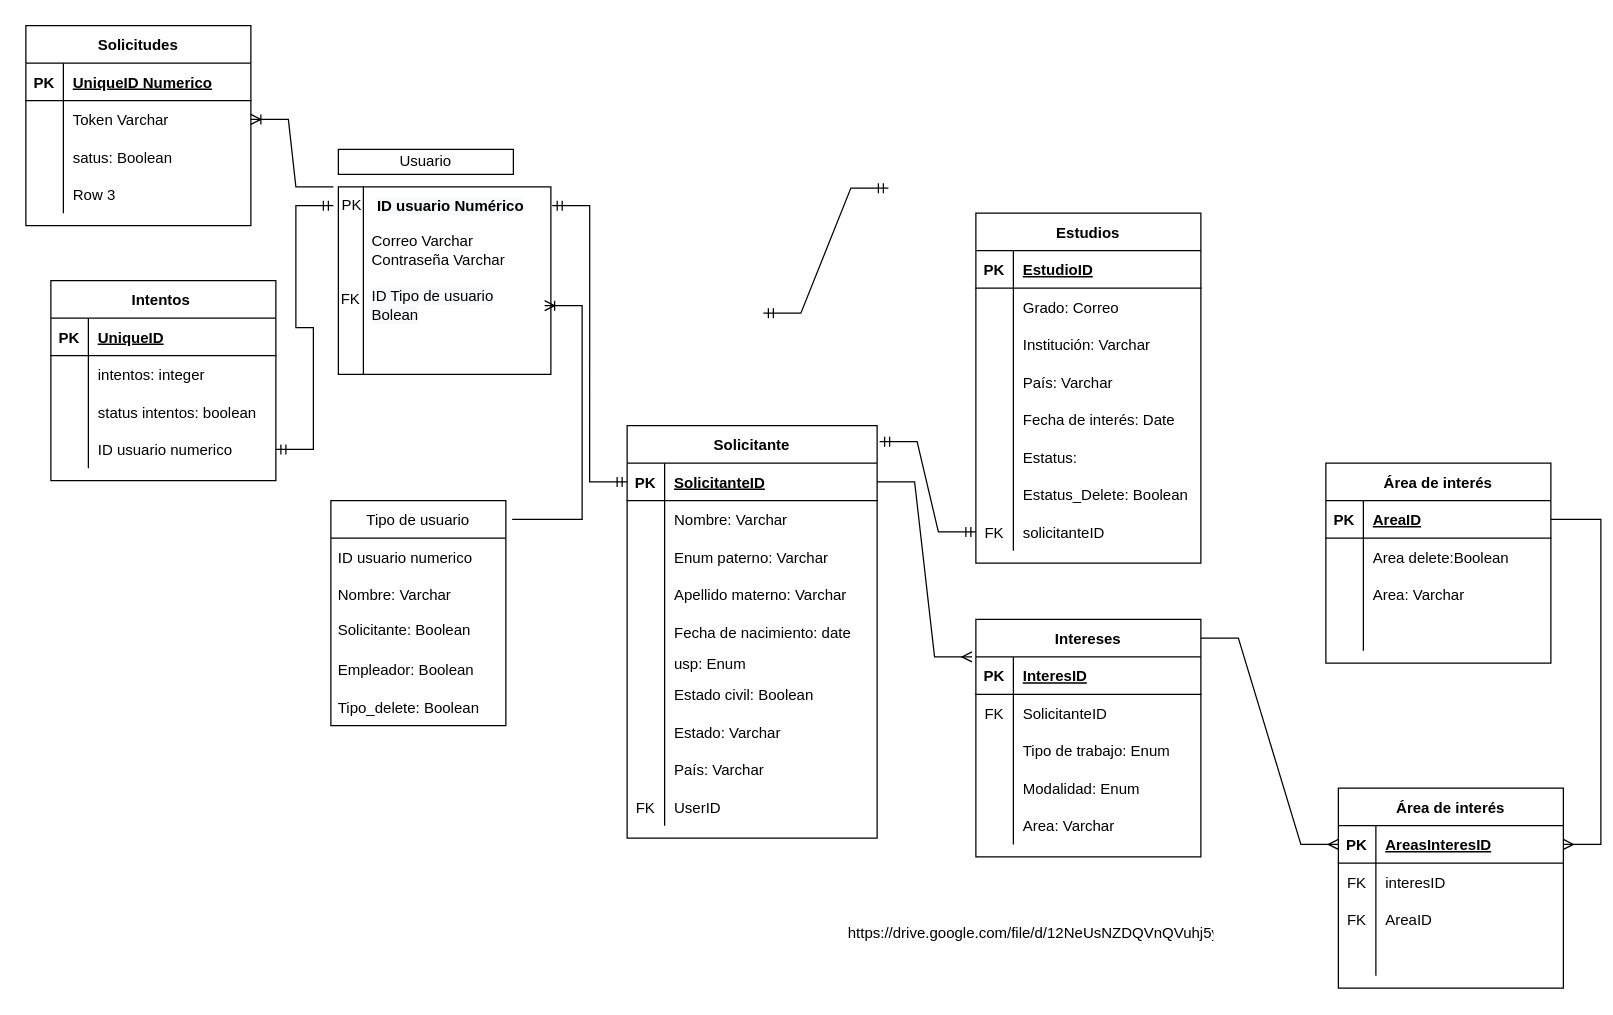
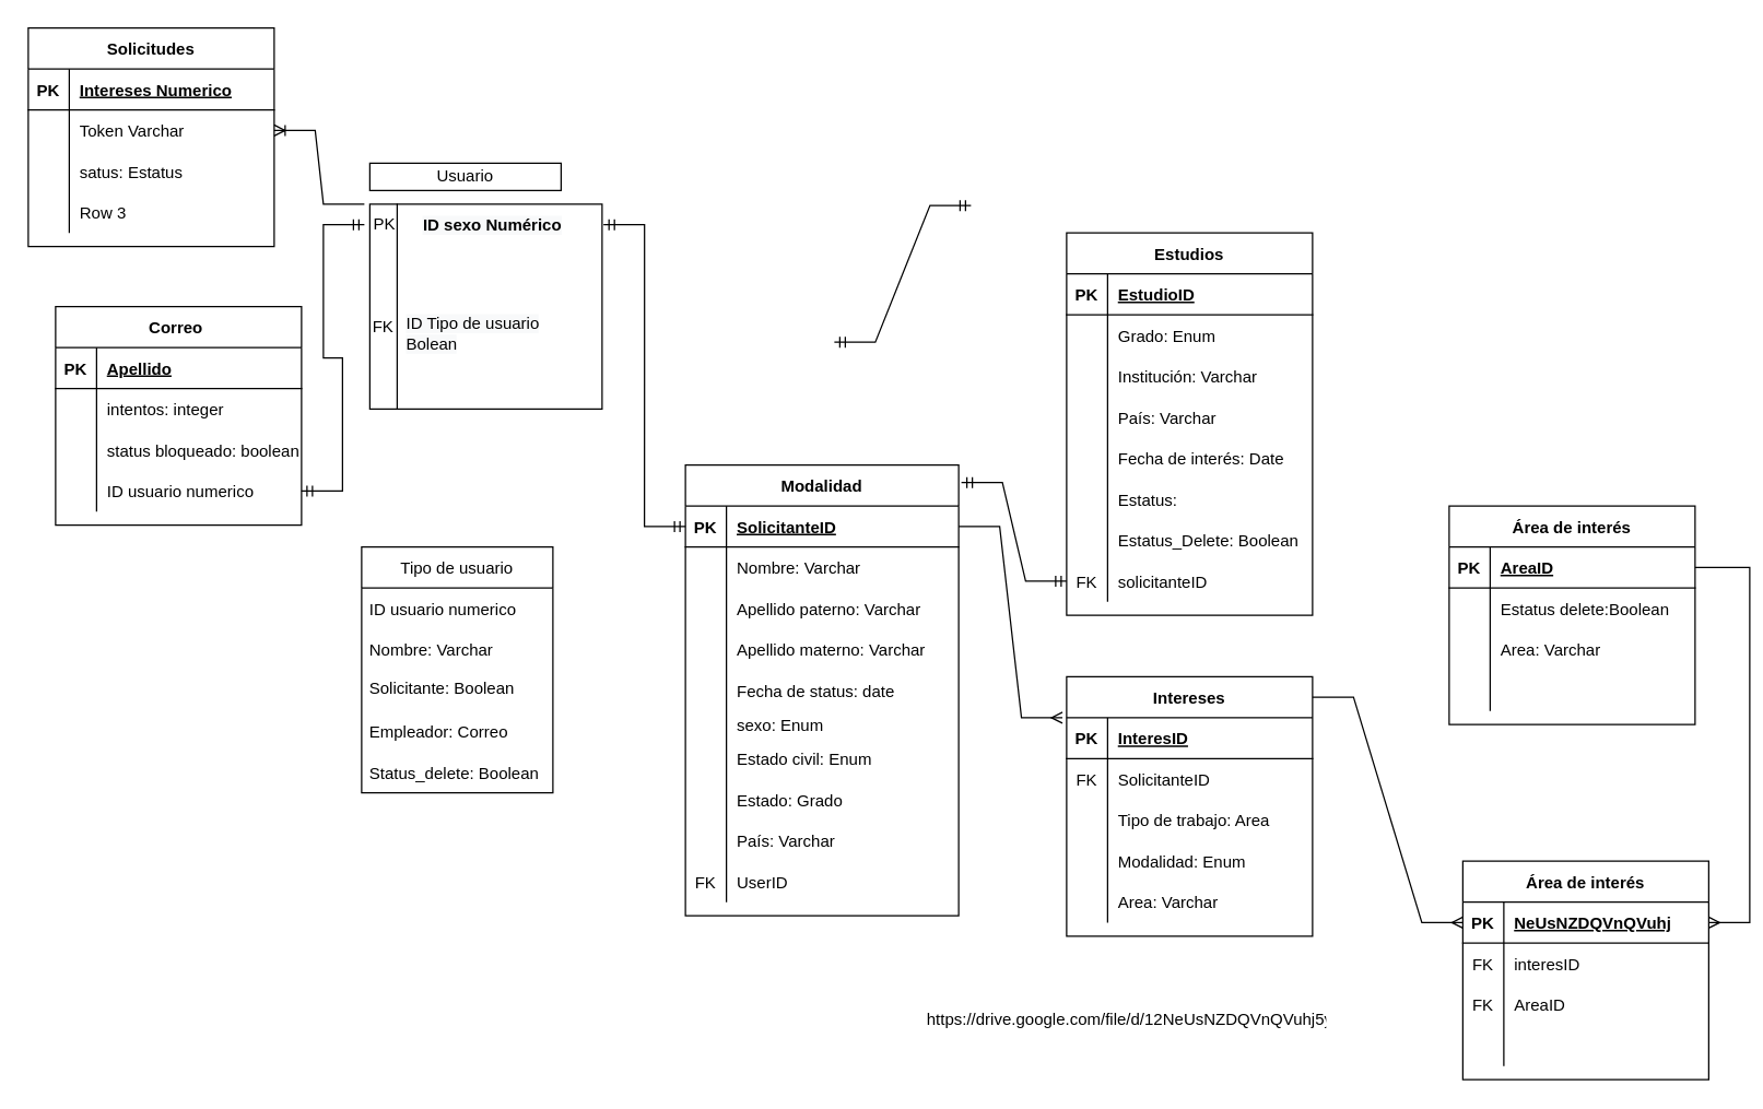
- <mxCell id="34" value="UniqueID Numerico" style="shape=partialRectangle;connectable=0;fillColor=none;top=0;left=0;bottom=0;right=0;align=left;spacingLeft=6;fontStyle=5;overflow=hidden;" vertex="1" parent="32"><mxGeometry x="30" width="150" height="30" as="geometry"><mxRectangle width="150" height="30" as="alternateBounds" /></mxGeometry></mxCell>
+ <mxCell id="34" value="Intereses Numerico" style="shape=partialRectangle;connectable=0;fillColor=none;top=0;left=0;bottom=0;right=0;align=left;spacingLeft=6;fontStyle=5;overflow=hidden;" vertex="1" parent="32"><mxGeometry x="30" width="150" height="30" as="geometry"><mxRectangle width="150" height="30" as="alternateBounds" /></mxGeometry></mxCell>
- <mxCell id="40" value="satus: Boolean" style="shape=partialRectangle;connectable=0;fillColor=none;top=0;left=0;bottom=0;right=0;align=left;spacingLeft=6;overflow=hidden;" vertex="1" parent="38"><mxGeometry x="30" width="150" height="30" as="geometry"><mxRectangle width="150" height="30" as="alternateBounds" /></mxGeometry></mxCell>
+ <mxCell id="40" value="satus: Estatus" style="shape=partialRectangle;connectable=0;fillColor=none;top=0;left=0;bottom=0;right=0;align=left;spacingLeft=6;overflow=hidden;" vertex="1" parent="38"><mxGeometry x="30" width="150" height="30" as="geometry"><mxRectangle width="150" height="30" as="alternateBounds" /></mxGeometry></mxCell>
- <mxCell id="7" value="&#10;&#10;&lt;b style=&quot;color: rgb(0, 0, 0); font-family: helvetica; font-size: 12px; font-style: normal; letter-spacing: normal; text-align: center; text-indent: 0px; text-transform: none; word-spacing: 0px; background-color: rgb(248, 249, 250);&quot;&gt;ID usuario Numérico&lt;/b&gt;&lt;br style=&quot;color: rgb(0, 0, 0); font-family: helvetica; font-size: 12px; font-style: normal; font-weight: 400; letter-spacing: normal; text-align: center; text-indent: 0px; text-transform: none; word-spacing: 0px; background-color: rgb(248, 249, 250);&quot;&gt;&#10;&#10;" style="text;html=1;strokeColor=none;fillColor=none;align=center;verticalAlign=middle;whiteSpace=wrap;rounded=0;" vertex="1" parent="1"><mxGeometry x="290" y="150" width="140" height="30" as="geometry" /></mxCell>
+ <mxCell id="7" value="&#10;&#10;&lt;b style=&quot;color: rgb(0, 0, 0); font-family: helvetica; font-size: 12px; font-style: normal; letter-spacing: normal; text-align: center; text-indent: 0px; text-transform: none; word-spacing: 0px; background-color: rgb(248, 249, 250);&quot;&gt;ID sexo Numérico&lt;/b&gt;&lt;br style=&quot;color: rgb(0, 0, 0); font-family: helvetica; font-size: 12px; font-style: normal; font-weight: 400; letter-spacing: normal; text-align: center; text-indent: 0px; text-transform: none; word-spacing: 0px; background-color: rgb(248, 249, 250);&quot;&gt;&#10;&#10;" style="text;html=1;strokeColor=none;fillColor=none;align=center;verticalAlign=middle;whiteSpace=wrap;rounded=0;" vertex="1" parent="1"><mxGeometry x="290" y="150" width="140" height="30" as="geometry" /></mxCell>
- <mxCell id="6" value="Correo Varchar&lt;br&gt;Contraseña Varchar&lt;br&gt;" style="text;html=1;strokeColor=none;fillColor=none;align=left;verticalAlign=middle;whiteSpace=wrap;rounded=0;" vertex="1" parent="1"><mxGeometry x="295" y="180" width="130" height="39" as="geometry" /></mxCell>
- <mxCell id="17" value="Intentos " style="shape=table;startSize=30;container=1;collapsible=1;childLayout=tableLayout;fixedRows=1;rowLines=0;fontStyle=1;align=center;resizeLast=1;" vertex="1" parent="1"><mxGeometry x="40" y="224" width="180" height="160" as="geometry" /></mxCell>
+ <mxCell id="17" value="Correo " style="shape=table;startSize=30;container=1;collapsible=1;childLayout=tableLayout;fixedRows=1;rowLines=0;fontStyle=1;align=center;resizeLast=1;" vertex="1" parent="1"><mxGeometry x="40" y="224" width="180" height="160" as="geometry" /></mxCell>
- <mxCell id="83" value="Grado: Correo" style="shape=partialRectangle;connectable=0;fillColor=none;top=0;left=0;bottom=0;right=0;align=left;spacingLeft=6;overflow=hidden;" vertex="1" parent="81"><mxGeometry x="30" width="150" height="30" as="geometry"><mxRectangle width="150" height="30" as="alternateBounds" /></mxGeometry></mxCell>
+ <mxCell id="83" value="Grado: Enum" style="shape=partialRectangle;connectable=0;fillColor=none;top=0;left=0;bottom=0;right=0;align=left;spacingLeft=6;overflow=hidden;" vertex="1" parent="81"><mxGeometry x="30" width="150" height="30" as="geometry"><mxRectangle width="150" height="30" as="alternateBounds" /></mxGeometry></mxCell>
- <mxCell id="20" value="UniqueID" style="shape=partialRectangle;connectable=0;fillColor=none;top=0;left=0;bottom=0;right=0;align=left;spacingLeft=6;fontStyle=5;overflow=hidden;" vertex="1" parent="18"><mxGeometry x="30" width="150" height="30" as="geometry"><mxRectangle width="150" height="30" as="alternateBounds" /></mxGeometry></mxCell>
+ <mxCell id="20" value="Apellido" style="shape=partialRectangle;connectable=0;fillColor=none;top=0;left=0;bottom=0;right=0;align=left;spacingLeft=6;fontStyle=5;overflow=hidden;" vertex="1" parent="18"><mxGeometry x="30" width="150" height="30" as="geometry"><mxRectangle width="150" height="30" as="alternateBounds" /></mxGeometry></mxCell>
- <mxCell id="26" value="status intentos: boolean" style="shape=partialRectangle;connectable=0;fillColor=none;top=0;left=0;bottom=0;right=0;align=left;spacingLeft=6;overflow=hidden;" vertex="1" parent="24"><mxGeometry x="30" width="150" height="30" as="geometry"><mxRectangle width="150" height="30" as="alternateBounds" /></mxGeometry></mxCell>
+ <mxCell id="26" value="status bloqueado: boolean" style="shape=partialRectangle;connectable=0;fillColor=none;top=0;left=0;bottom=0;right=0;align=left;spacingLeft=6;overflow=hidden;" vertex="1" parent="24"><mxGeometry x="30" width="150" height="30" as="geometry"><mxRectangle width="150" height="30" as="alternateBounds" /></mxGeometry></mxCell>
- <mxCell id="16" value="" style="edgeStyle=entityRelationEdgeStyle;fontSize=12;html=1;endArrow=ERoneToMany;rounded=0;exitX=1.036;exitY=0.083;exitDx=0;exitDy=0;startArrow=none;exitPerimeter=0;" edge="1" parent="1" source="10" target="9"><mxGeometry width="100" height="100" relative="1" as="geometry"><mxPoint x="520" y="164" as="sourcePoint" /><mxPoint x="520" y="240" as="targetPoint" /></mxGeometry></mxCell>
- <mxCell id="45" value="Solicitante" style="shape=table;startSize=30;container=1;collapsible=1;childLayout=tableLayout;fixedRows=1;rowLines=0;fontStyle=1;align=center;resizeLast=1;" vertex="1" parent="1"><mxGeometry x="501" y="340" width="200" height="330" as="geometry" /></mxCell>
+ <mxCell id="45" value="Modalidad" style="shape=table;startSize=30;container=1;collapsible=1;childLayout=tableLayout;fixedRows=1;rowLines=0;fontStyle=1;align=center;resizeLast=1;" vertex="1" parent="1"><mxGeometry x="501" y="340" width="200" height="330" as="geometry" /></mxCell>
- <mxCell id="54" value="Enum paterno: Varchar" style="shape=partialRectangle;connectable=0;fillColor=none;top=0;left=0;bottom=0;right=0;align=left;spacingLeft=6;overflow=hidden;" vertex="1" parent="52"><mxGeometry x="30" width="170" height="30" as="geometry"><mxRectangle width="170" height="30" as="alternateBounds" /></mxGeometry></mxCell>
+ <mxCell id="54" value="Apellido paterno: Varchar" style="shape=partialRectangle;connectable=0;fillColor=none;top=0;left=0;bottom=0;right=0;align=left;spacingLeft=6;overflow=hidden;" vertex="1" parent="52"><mxGeometry x="30" width="170" height="30" as="geometry"><mxRectangle width="170" height="30" as="alternateBounds" /></mxGeometry></mxCell>
- <mxCell id="126" value="Area delete:Boolean" style="shape=partialRectangle;connectable=0;fillColor=none;top=0;left=0;bottom=0;right=0;align=left;spacingLeft=6;overflow=hidden;" vertex="1" parent="124"><mxGeometry x="30" width="150" height="30" as="geometry"><mxRectangle width="150" height="30" as="alternateBounds" /></mxGeometry></mxCell>
+ <mxCell id="126" value="Estatus delete:Boolean" style="shape=partialRectangle;connectable=0;fillColor=none;top=0;left=0;bottom=0;right=0;align=left;spacingLeft=6;overflow=hidden;" vertex="1" parent="124"><mxGeometry x="30" width="150" height="30" as="geometry"><mxRectangle width="150" height="30" as="alternateBounds" /></mxGeometry></mxCell>
- <mxCell id="60" value="Fecha de nacimiento: date" style="shape=partialRectangle;connectable=0;fillColor=none;top=0;left=0;bottom=0;right=0;align=left;spacingLeft=6;overflow=hidden;" vertex="1" parent="58"><mxGeometry x="30" width="170" height="30" as="geometry"><mxRectangle width="170" height="30" as="alternateBounds" /></mxGeometry></mxCell>
+ <mxCell id="60" value="Fecha de status: date" style="shape=partialRectangle;connectable=0;fillColor=none;top=0;left=0;bottom=0;right=0;align=left;spacingLeft=6;overflow=hidden;" vertex="1" parent="58"><mxGeometry x="30" width="170" height="30" as="geometry"><mxRectangle width="170" height="30" as="alternateBounds" /></mxGeometry></mxCell>
- <mxCell id="63" value="usp: Enum" style="shape=partialRectangle;connectable=0;fillColor=none;top=0;left=0;bottom=0;right=0;align=left;spacingLeft=6;overflow=hidden;" vertex="1" parent="61"><mxGeometry x="30" width="170" height="20" as="geometry"><mxRectangle width="170" height="20" as="alternateBounds" /></mxGeometry></mxCell>
+ <mxCell id="63" value="sexo: Enum" style="shape=partialRectangle;connectable=0;fillColor=none;top=0;left=0;bottom=0;right=0;align=left;spacingLeft=6;overflow=hidden;" vertex="1" parent="61"><mxGeometry x="30" width="170" height="20" as="geometry"><mxRectangle width="170" height="20" as="alternateBounds" /></mxGeometry></mxCell>
- <mxCell id="14" value="Empleador: Boolean" style="text;strokeColor=none;fillColor=none;align=left;verticalAlign=middle;spacingLeft=4;spacingRight=4;overflow=hidden;points=[[0,0.5],[1,0.5]];portConstraint=eastwest;rotatable=0;" vertex="1" parent="10"><mxGeometry y="120" width="140" height="30" as="geometry" /></mxCell>
+ <mxCell id="14" value="Empleador: Correo" style="text;strokeColor=none;fillColor=none;align=left;verticalAlign=middle;spacingLeft=4;spacingRight=4;overflow=hidden;points=[[0,0.5],[1,0.5]];portConstraint=eastwest;rotatable=0;" vertex="1" parent="10"><mxGeometry y="120" width="140" height="30" as="geometry" /></mxCell>
- <mxCell id="66" value="Estado civil: Boolean" style="shape=partialRectangle;connectable=0;fillColor=none;top=0;left=0;bottom=0;right=0;align=left;spacingLeft=6;overflow=hidden;" vertex="1" parent="64"><mxGeometry x="30" width="170" height="30" as="geometry"><mxRectangle width="170" height="30" as="alternateBounds" /></mxGeometry></mxCell>
+ <mxCell id="66" value="Estado civil: Enum" style="shape=partialRectangle;connectable=0;fillColor=none;top=0;left=0;bottom=0;right=0;align=left;spacingLeft=6;overflow=hidden;" vertex="1" parent="64"><mxGeometry x="30" width="170" height="30" as="geometry"><mxRectangle width="170" height="30" as="alternateBounds" /></mxGeometry></mxCell>
- <mxCell id="15" value="Tipo_delete: Boolean" style="text;strokeColor=none;fillColor=none;align=left;verticalAlign=middle;spacingLeft=4;spacingRight=4;overflow=hidden;points=[[0,0.5],[1,0.5]];portConstraint=eastwest;rotatable=0;" vertex="1" parent="10"><mxGeometry y="150" width="140" height="30" as="geometry" /></mxCell>
+ <mxCell id="15" value="Status_delete: Boolean" style="text;strokeColor=none;fillColor=none;align=left;verticalAlign=middle;spacingLeft=4;spacingRight=4;overflow=hidden;points=[[0,0.5],[1,0.5]];portConstraint=eastwest;rotatable=0;" vertex="1" parent="10"><mxGeometry y="150" width="140" height="30" as="geometry" /></mxCell>
- <mxCell id="69" value="Estado: Varchar" style="shape=partialRectangle;connectable=0;fillColor=none;top=0;left=0;bottom=0;right=0;align=left;spacingLeft=6;overflow=hidden;" vertex="1" parent="67"><mxGeometry x="30" width="170" height="30" as="geometry"><mxRectangle width="170" height="30" as="alternateBounds" /></mxGeometry></mxCell>
+ <mxCell id="69" value="Estado: Grado" style="shape=partialRectangle;connectable=0;fillColor=none;top=0;left=0;bottom=0;right=0;align=left;spacingLeft=6;overflow=hidden;" vertex="1" parent="67"><mxGeometry x="30" width="170" height="30" as="geometry"><mxRectangle width="170" height="30" as="alternateBounds" /></mxGeometry></mxCell>
- <mxCell id="113" value="Tipo de trabajo: Enum" style="shape=partialRectangle;connectable=0;fillColor=none;top=0;left=0;bottom=0;right=0;align=left;spacingLeft=6;overflow=hidden;" vertex="1" parent="111"><mxGeometry x="30" width="150" height="30" as="geometry"><mxRectangle width="150" height="30" as="alternateBounds" /></mxGeometry></mxCell>
+ <mxCell id="113" value="Tipo de trabajo: Area" style="shape=partialRectangle;connectable=0;fillColor=none;top=0;left=0;bottom=0;right=0;align=left;spacingLeft=6;overflow=hidden;" vertex="1" parent="111"><mxGeometry x="30" width="150" height="30" as="geometry"><mxRectangle width="150" height="30" as="alternateBounds" /></mxGeometry></mxCell>
- <mxCell id="136" value="AreasInteresID" style="shape=partialRectangle;connectable=0;fillColor=none;top=0;left=0;bottom=0;right=0;align=left;spacingLeft=6;fontStyle=5;overflow=hidden;" vertex="1" parent="134"><mxGeometry x="30" width="150" height="30" as="geometry"><mxRectangle width="150" height="30" as="alternateBounds" /></mxGeometry></mxCell>
+ <mxCell id="136" value="NeUsNZDQVnQVuhj" style="shape=partialRectangle;connectable=0;fillColor=none;top=0;left=0;bottom=0;right=0;align=left;spacingLeft=6;fontStyle=5;overflow=hidden;" vertex="1" parent="134"><mxGeometry x="30" width="150" height="30" as="geometry"><mxRectangle width="150" height="30" as="alternateBounds" /></mxGeometry></mxCell>
